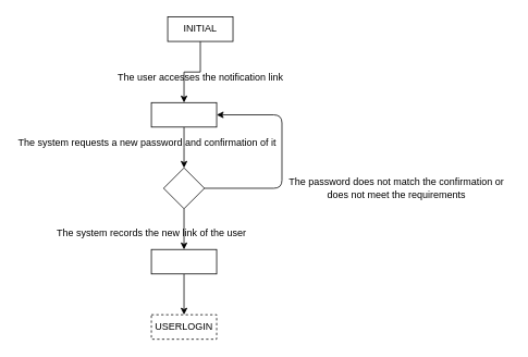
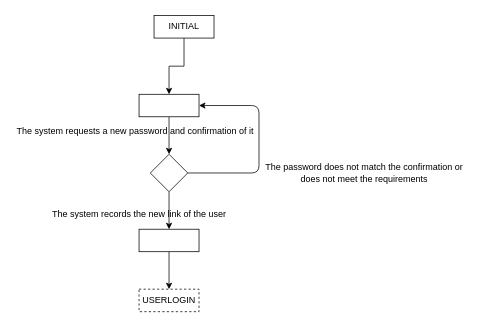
- <mxCell id="6" value="The user accesses the notification link" style="text;html=1;align=center;verticalAlign=middle;resizable=0;points=[];autosize=1;" parent="1" vertex="1"><mxGeometry x="135" y="85" width="220" height="20" as="geometry" /></mxCell>
